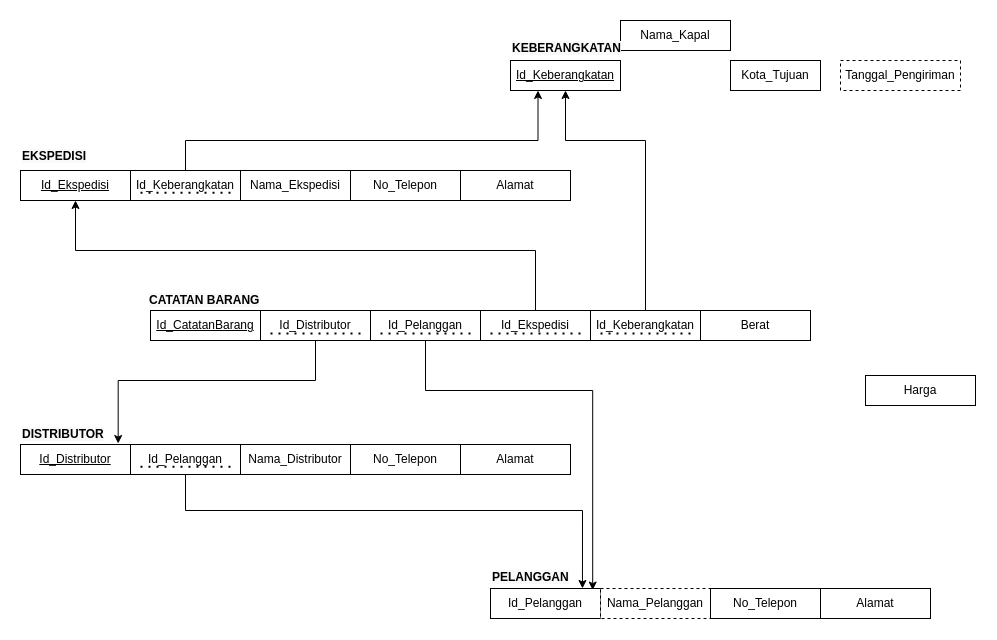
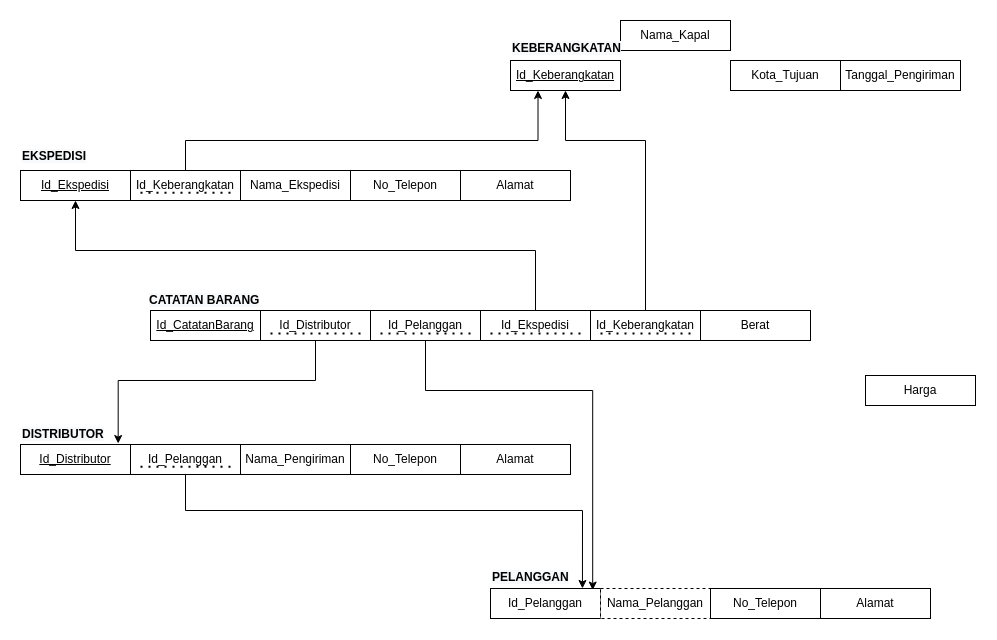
- <mxCell id="37" value="&lt;span style=&quot;text-align: left&quot;&gt;Kota_Tujuan&lt;/span&gt;" style="rounded=0;whiteSpace=wrap;html=1;" parent="1" vertex="1"><mxGeometry x="730" y="60" width="90" height="30" as="geometry" /></mxCell>
+ <mxCell id="37" value="&lt;span style=&quot;text-align: left&quot;&gt;Kota_Tujuan&lt;/span&gt;" style="rounded=0;whiteSpace=wrap;html=1;" parent="1" vertex="1"><mxGeometry x="730" y="60" width="110" height="30" as="geometry" /></mxCell>
- <mxCell id="38" value="&lt;span style=&quot;text-align: left&quot;&gt;Tanggal_Pengiriman&lt;/span&gt;" style="rounded=0;whiteSpace=wrap;html=1;dashed=1;" parent="1" vertex="1"><mxGeometry x="840" y="60" width="120" height="30" as="geometry" /></mxCell>
+ <mxCell id="38" value="&lt;span style=&quot;text-align: left&quot;&gt;Tanggal_Pengiriman&lt;/span&gt;" style="rounded=0;whiteSpace=wrap;html=1;" parent="1" vertex="1"><mxGeometry x="840" y="60" width="120" height="30" as="geometry" /></mxCell>
- <mxCell id="18" value="&lt;span style=&quot;text-align: left&quot;&gt;Nama_Distributor&lt;/span&gt;" style="rounded=0;whiteSpace=wrap;html=1;" parent="1" vertex="1"><mxGeometry x="240" y="444" width="110" height="30" as="geometry" /></mxCell>
+ <mxCell id="18" value="&lt;span style=&quot;text-align: left&quot;&gt;Nama_Pengiriman&lt;/span&gt;" style="rounded=0;whiteSpace=wrap;html=1;" parent="1" vertex="1"><mxGeometry x="240" y="444" width="110" height="30" as="geometry" /></mxCell>
